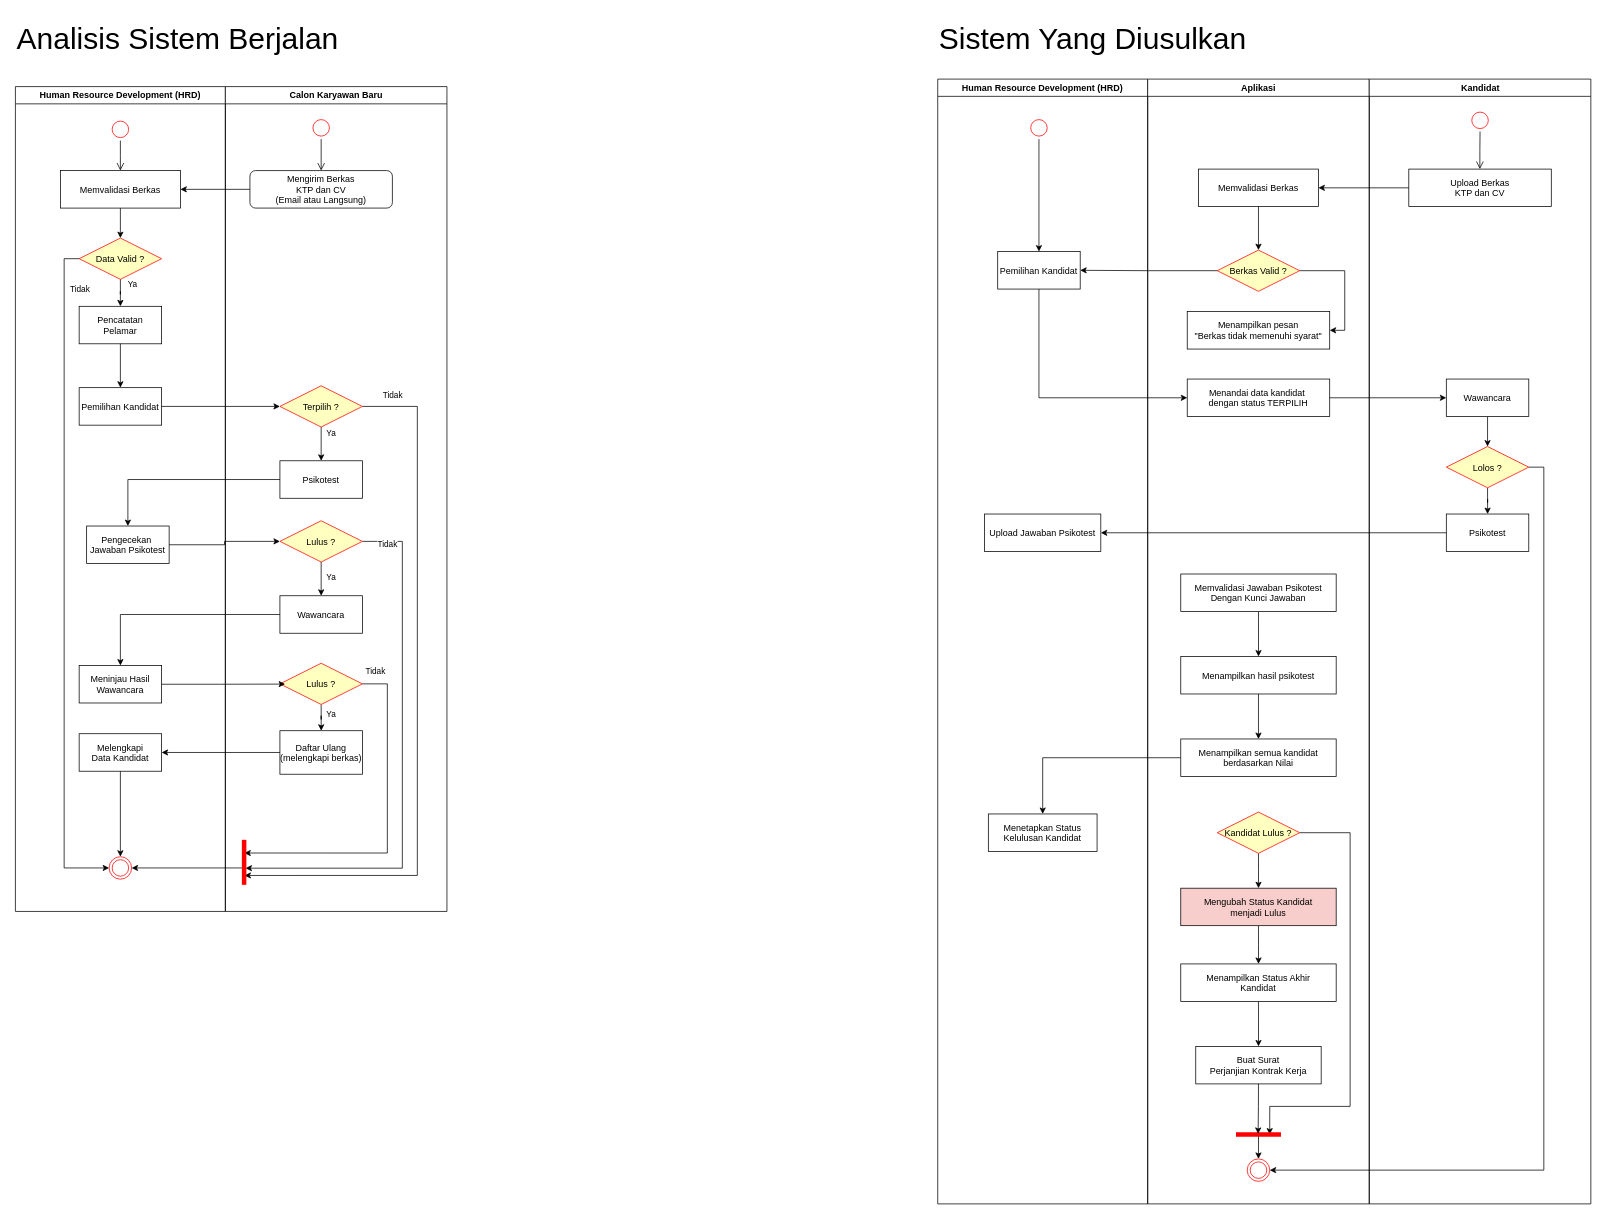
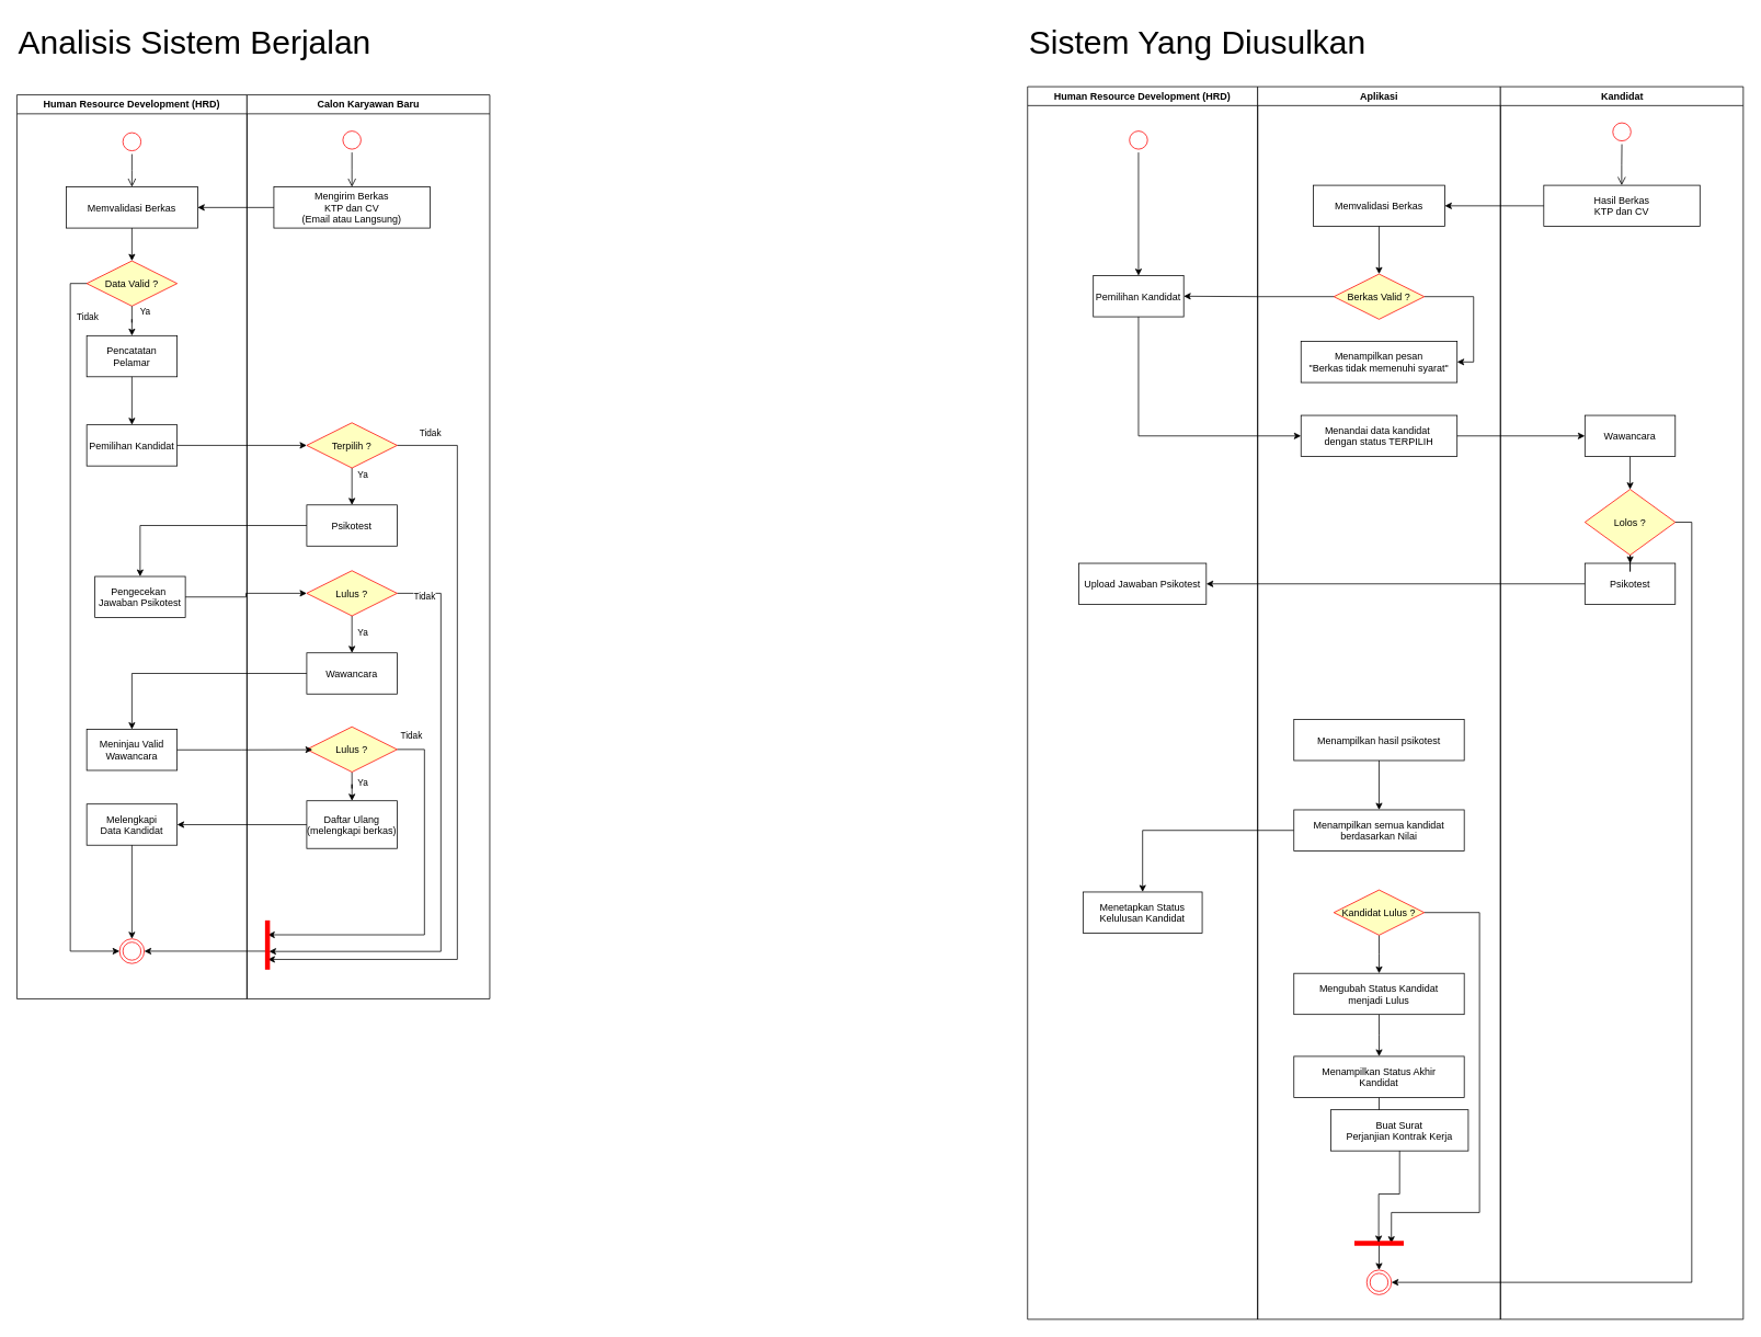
- <mxCell id="81" value="Upload Berkas&#10;KTP dan CV" style="" parent="78" vertex="1"><mxGeometry x="52.75" y="120" width="190" height="50" as="geometry" /></mxCell>
+ <mxCell id="81" value="Hasil Berkas&#10;KTP dan CV" style="" parent="78" vertex="1"><mxGeometry x="52.75" y="120" width="190" height="50" as="geometry" /></mxCell>
- <mxCell id="27" value="Mengirim Berkas&#10;KTP dan CV&#10;(Email atau Langsung)" style="rounded=1;" parent="14" vertex="1"><mxGeometry x="32.75" y="112" width="190" height="50" as="geometry" /></mxCell>
+ <mxCell id="27" value="Mengirim Berkas&#10;KTP dan CV&#10;(Email atau Langsung)" style="" parent="14" vertex="1"><mxGeometry x="32.75" y="112" width="190" height="50" as="geometry" /></mxCell>
- <mxCell id="86" value="Lolos ?" style="rhombus;fillColor=#ffffc0;strokeColor=#ff0000;" parent="78" vertex="1"><mxGeometry x="102.75" y="490" width="110" height="55" as="geometry" /></mxCell>
+ <mxCell id="86" value="Lolos ?" style="rhombus;fillColor=#ffffc0;strokeColor=#ff0000;" parent="78" vertex="1"><mxGeometry x="102.75" y="490" width="110" height="80" as="geometry" /></mxCell>
- <mxCell id="59" value="Memvalidasi Jawaban Psikotest&#10;Dengan Kunci Jawaban" style="" parent="52" vertex="1"><mxGeometry x="44.13" y="660" width="207.25" height="50" as="geometry" /></mxCell>
- <mxCell id="58" style="edgeStyle=orthogonalEdgeStyle;rounded=0;orthogonalLoop=1;jettySize=auto;html=1;exitX=0.5;exitY=1;exitDx=0;exitDy=0;" parent="52" source="59" target="60" edge="1"><mxGeometry relative="1" as="geometry" /></mxCell>
- <mxCell id="9" value="Meninjau Hasil&#10;Wawancara" style="" parent="2" vertex="1"><mxGeometry x="85" y="772" width="110" height="50" as="geometry" /></mxCell>
+ <mxCell id="9" value="Meninjau Valid&#10;Wawancara" style="" parent="2" vertex="1"><mxGeometry x="85" y="772" width="110" height="50" as="geometry" /></mxCell>
- <mxCell id="69" value="Mengubah Status Kandidat&#10;menjadi Lulus" style="fillColor=#f8cecc;" parent="52" vertex="1"><mxGeometry x="44.13" y="1079" width="207.25" height="50" as="geometry" /></mxCell>
+ <mxCell id="69" value="Mengubah Status Kandidat&#10;menjadi Lulus" style="" parent="52" vertex="1"><mxGeometry x="44.13" y="1079" width="207.25" height="50" as="geometry" /></mxCell>
- <mxCell id="73" value="Buat Surat&#10;Perjanjian Kontrak Kerja" style="" parent="52" vertex="1"><mxGeometry x="64.12" y="1290" width="167.25" height="50" as="geometry" /></mxCell>
+ <mxCell id="73" value="Buat Surat&#10;Perjanjian Kontrak Kerja" style="" parent="52" vertex="1"><mxGeometry x="89.12" y="1245" width="167.25" height="50" as="geometry" /></mxCell>
